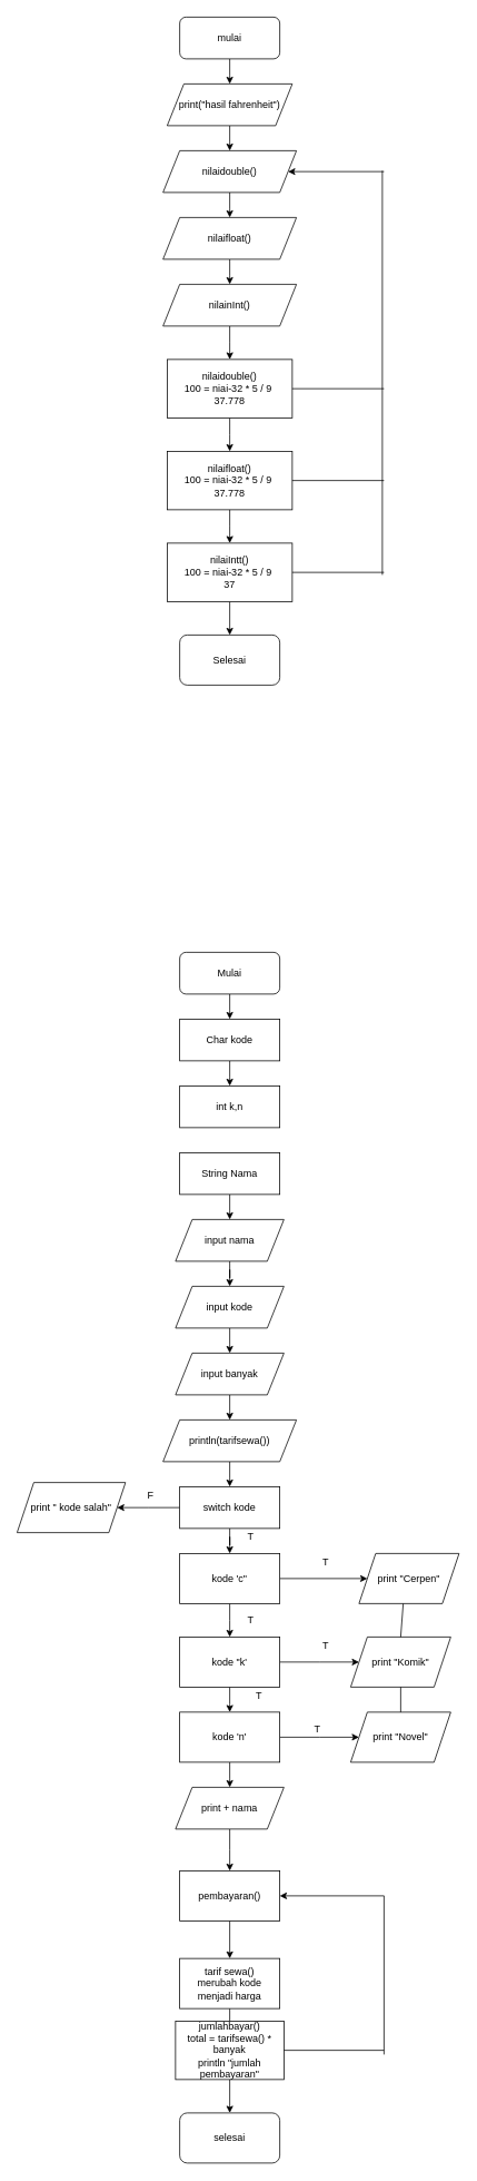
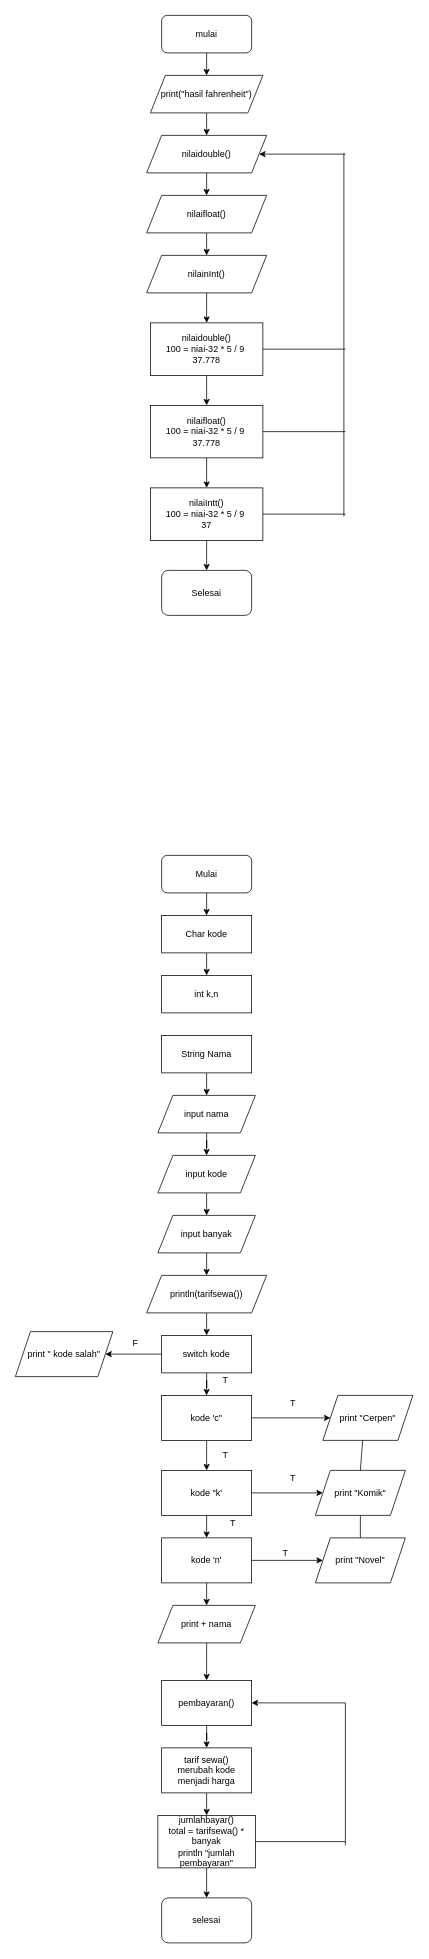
- <mxCell id="69" value="tarif sewa()&lt;br&gt;merubah kode menjadi harga" style="rounded=0;whiteSpace=wrap;html=1;" vertex="1" parent="1"><mxGeometry x="215" y="2345" width="120" height="60" as="geometry" /></mxCell>
+ <mxCell id="69" value="tarif sewa()&lt;br&gt;merubah kode menjadi harga" style="rounded=0;whiteSpace=wrap;html=1;" vertex="1" parent="1"><mxGeometry x="215" y="2330" width="120" height="60" as="geometry" /></mxCell>
